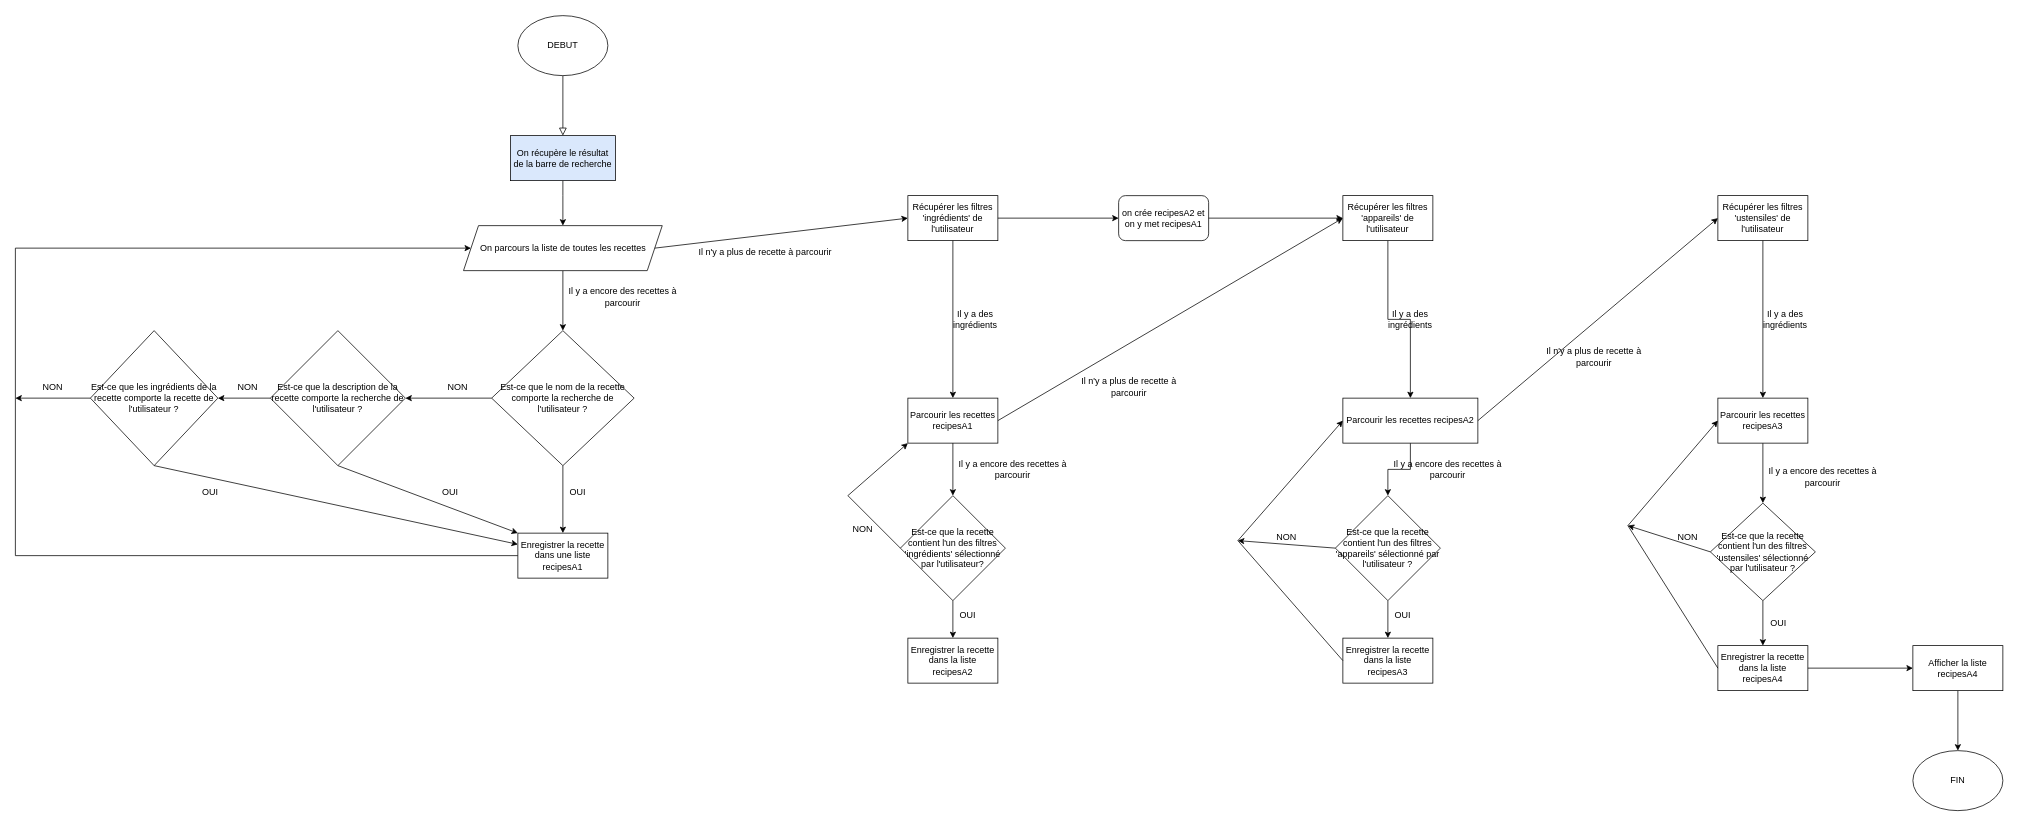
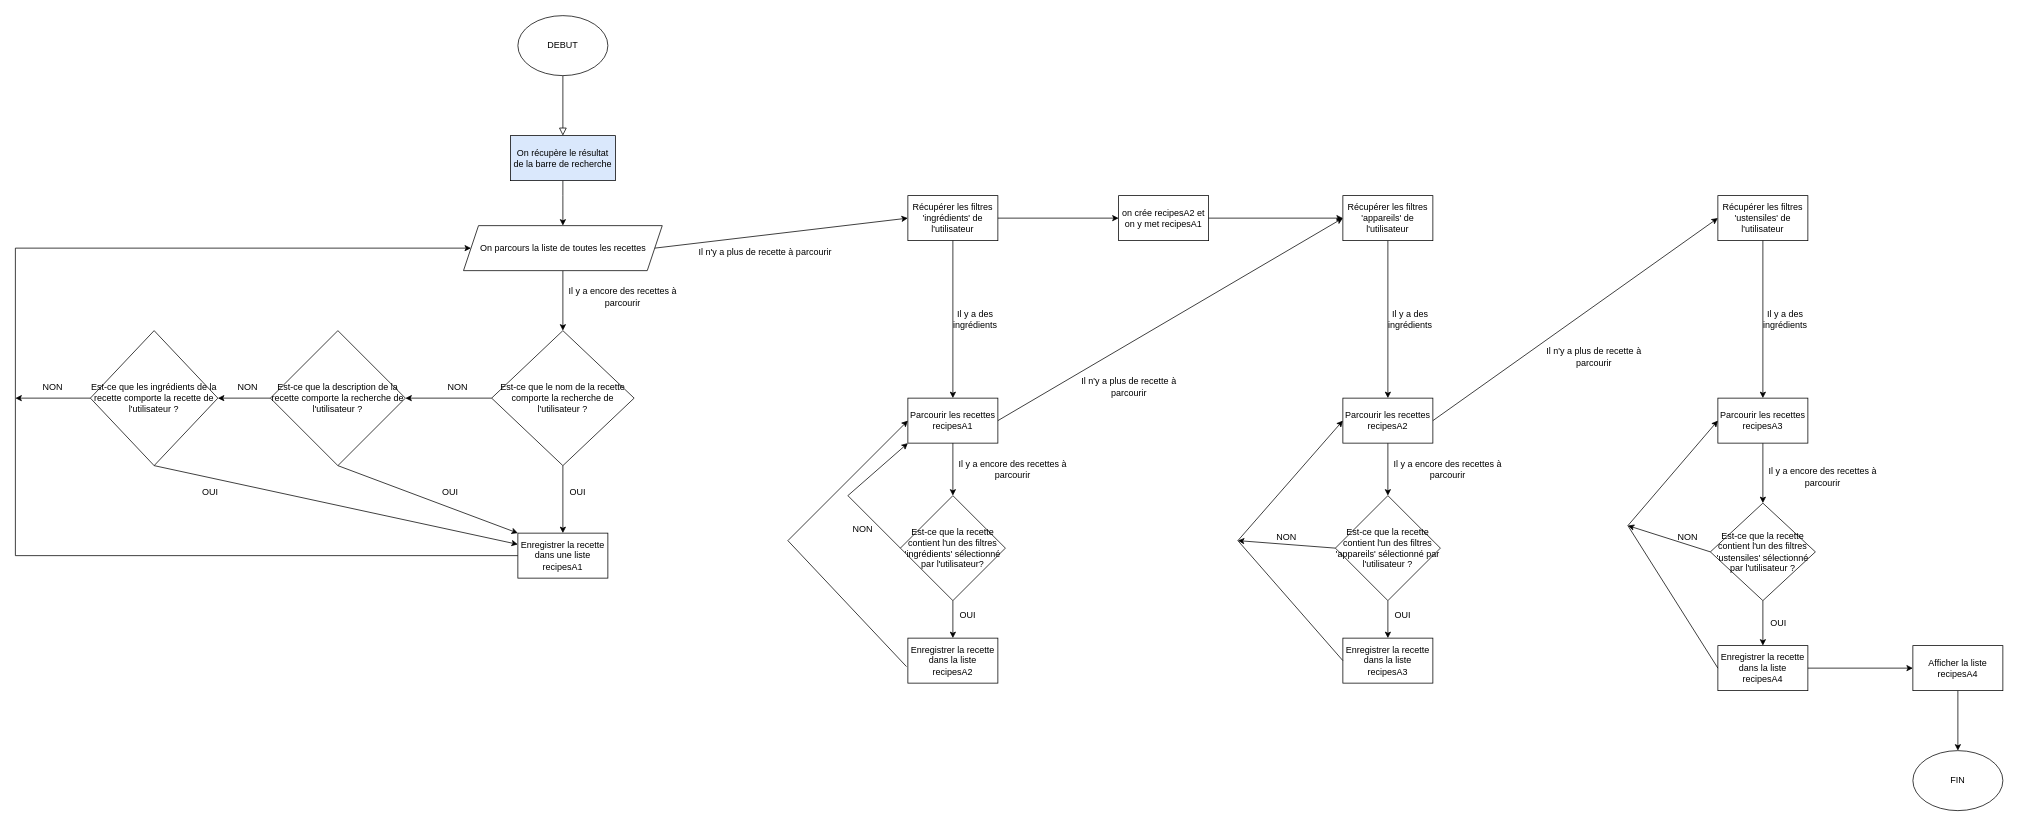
- <mxCell id="66" value="on crée recipesA2 et on y met recipesA1" style="whiteSpace=wrap;html=1;rounded=1;" vertex="1" parent="1"><mxGeometry x="1491" y="260" width="120" height="60" as="geometry" /></mxCell>
+ <mxCell id="66" value="on crée recipesA2 et on y met recipesA1" style="rounded=0;whiteSpace=wrap;html=1;" vertex="1" parent="1"><mxGeometry x="1491" y="260" width="120" height="60" as="geometry" /></mxCell>
- <mxCell id="35" value="Parcourir les recettes recipesA2" style="rounded=0;whiteSpace=wrap;html=1;" parent="1" vertex="1"><mxGeometry x="1790" y="530" width="180" height="60" as="geometry" /></mxCell>
+ <mxCell id="35" value="Parcourir les recettes recipesA2" style="rounded=0;whiteSpace=wrap;html=1;" parent="1" vertex="1"><mxGeometry x="1790" y="530" width="120" height="60" as="geometry" /></mxCell>
+ <mxCell id="54" value="" style="endArrow=classic;html=1;rounded=0;exitX=-0.015;exitY=0.633;exitDx=0;exitDy=0;exitPerimeter=0;entryX=0;entryY=0.5;entryDx=0;entryDy=0;" edge="1" parent="1" source="31" target="27"><mxGeometry width="50" height="50" relative="1" as="geometry"><mxPoint x="150" y="740" as="sourcePoint" /><mxPoint x="168" y="640" as="targetPoint" /><Array as="points"><mxPoint x="1050" y="720" /></Array></mxGeometry></mxCell>
